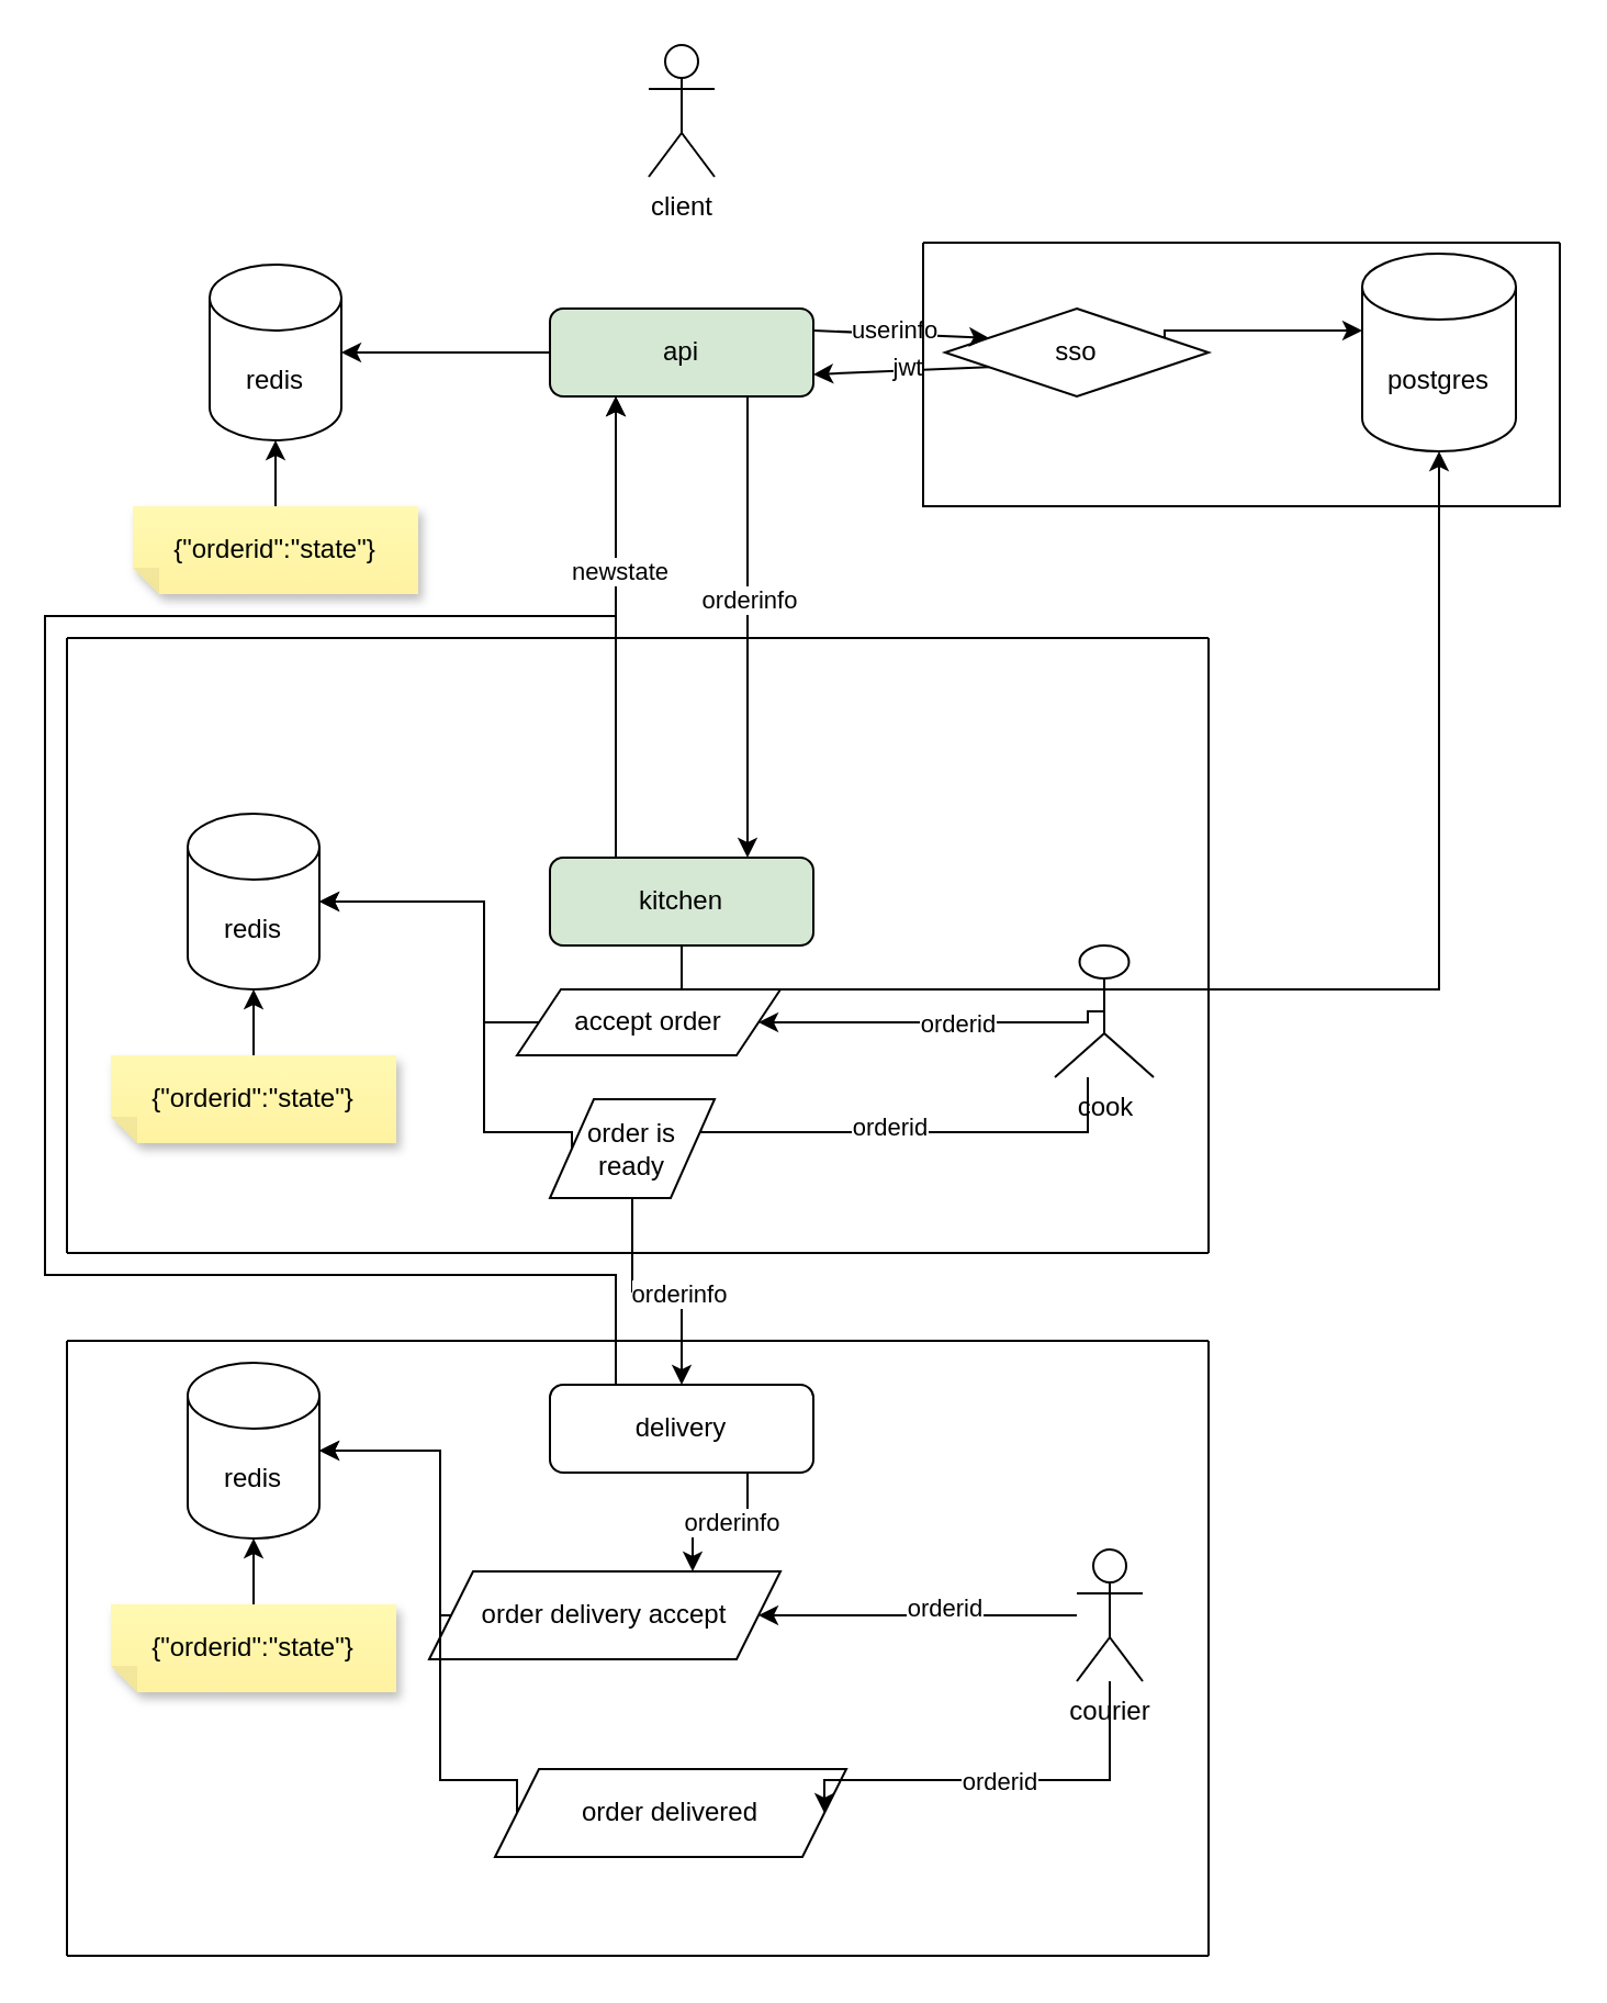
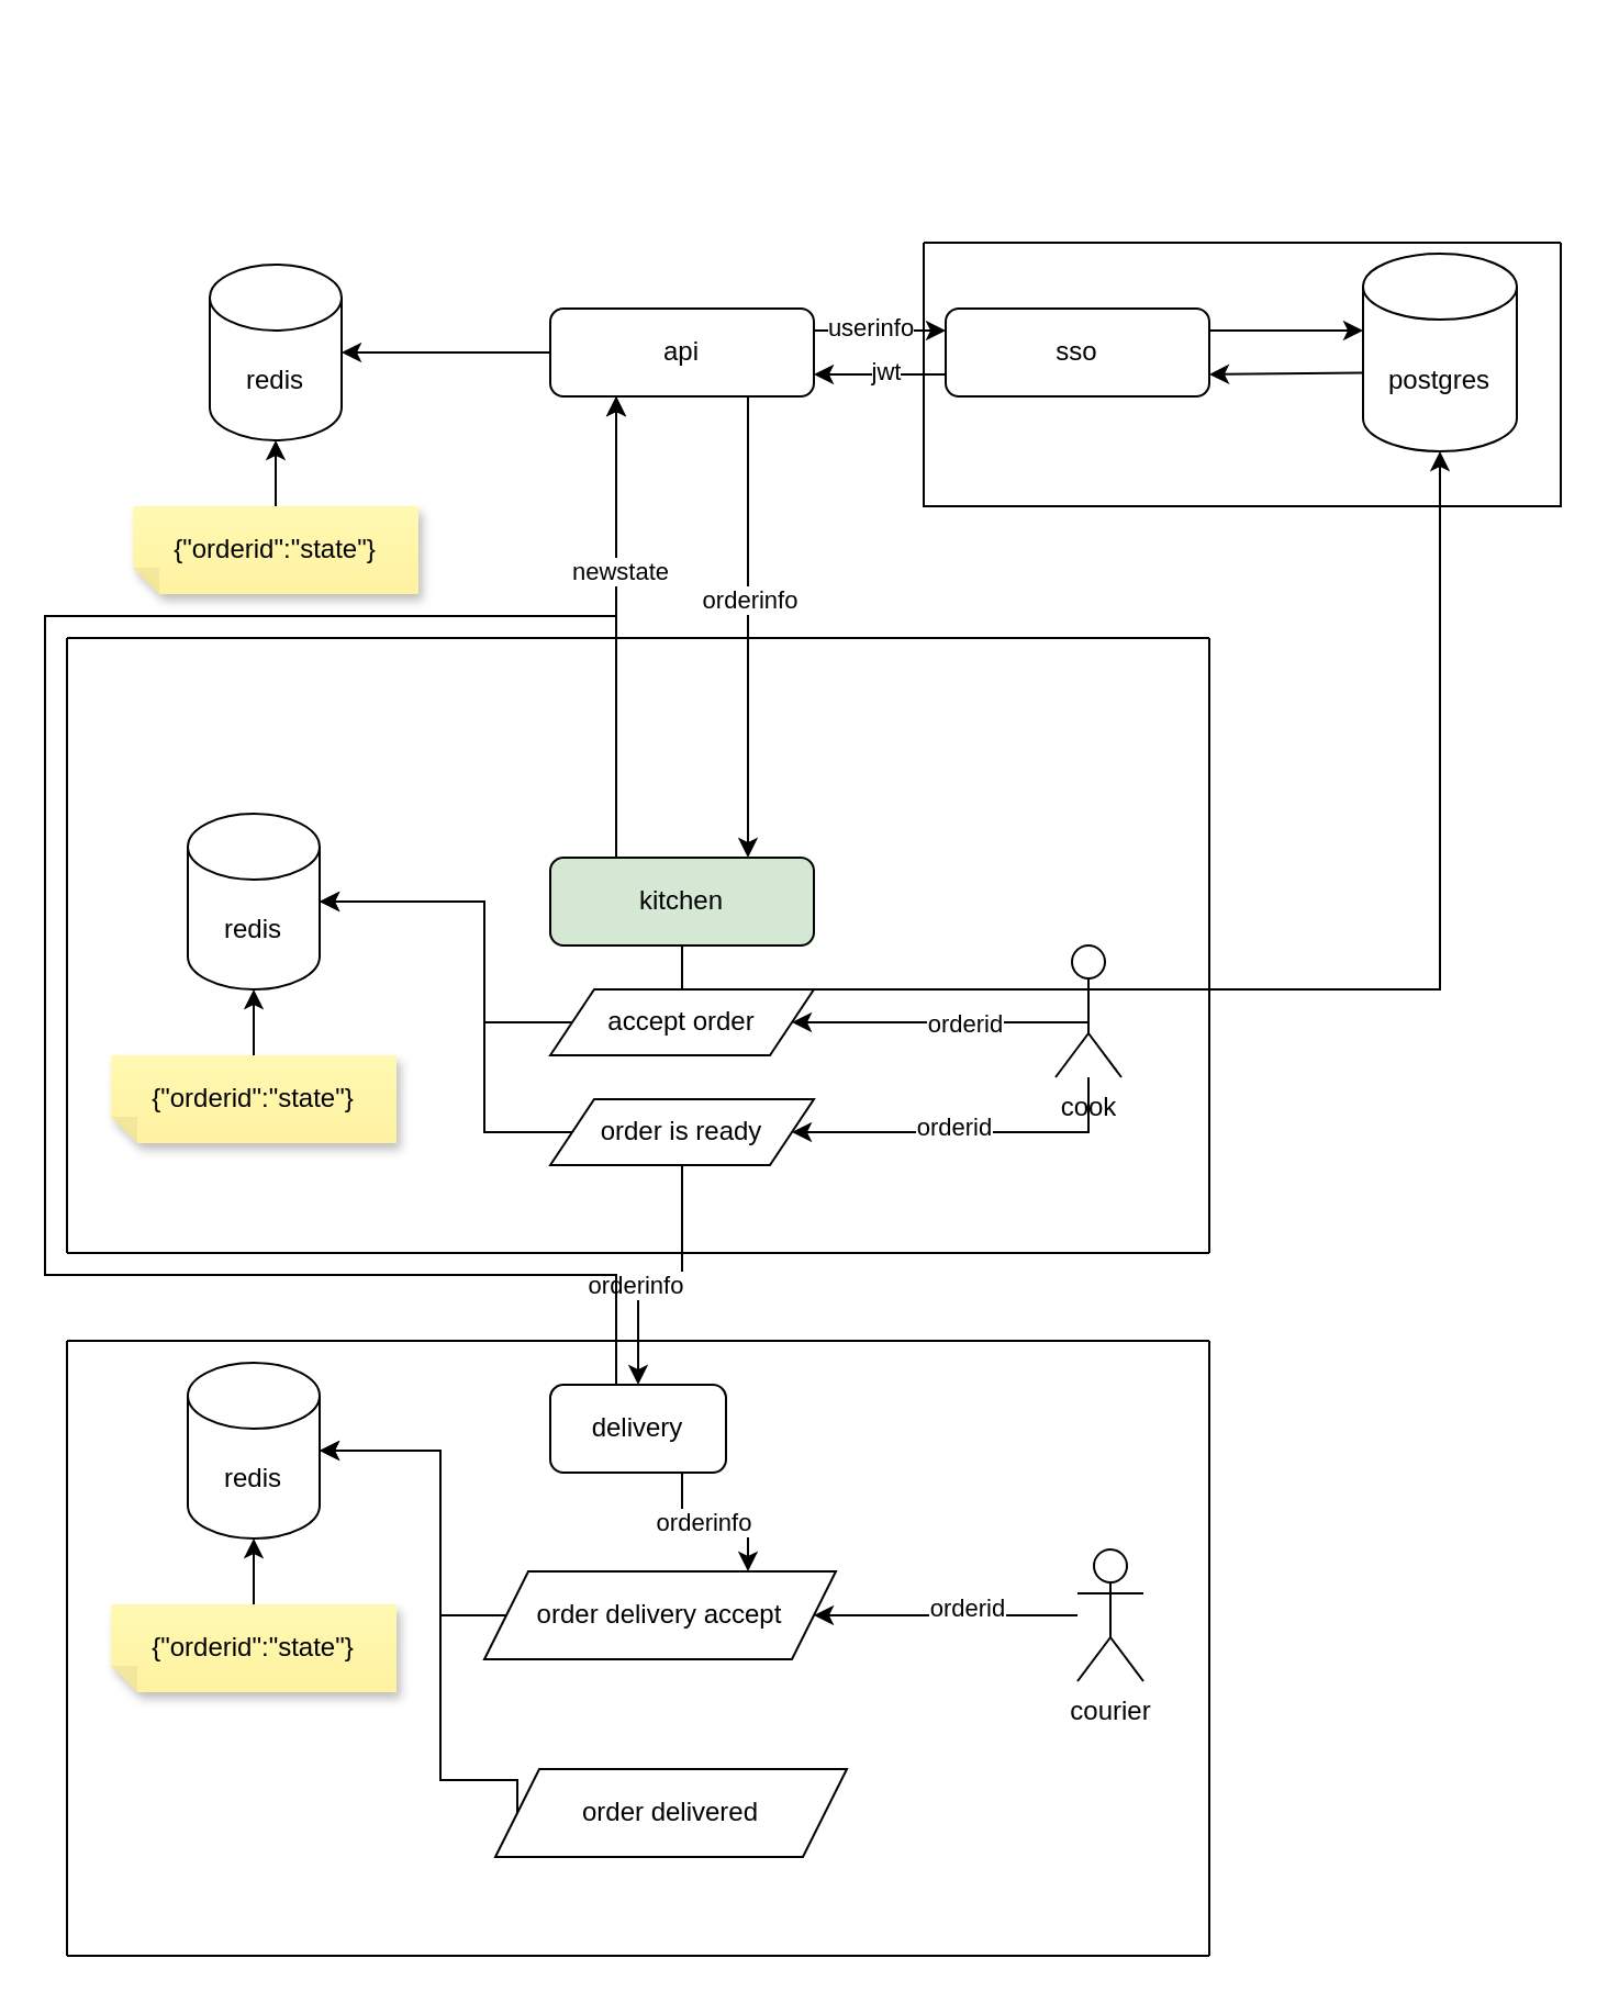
- <mxCell id="12" value="client" style="shape=umlActor;verticalLabelPosition=bottom;verticalAlign=top;html=1;outlineConnect=0;" vertex="1" parent="1"><mxGeometry x="295" y="20" width="30" height="60" as="geometry" /></mxCell>
- <mxCell id="2" value="api" style="rounded=1;whiteSpace=wrap;html=1;fillColor=#d5e8d4;" vertex="1" parent="1"><mxGeometry x="250" width="120" height="40" as="geometry" y="140" /></mxCell>
+ <mxCell id="2" value="api" style="rounded=1;whiteSpace=wrap;html=1;" vertex="1" parent="1"><mxGeometry x="250" width="120" height="40" as="geometry" y="140" /></mxCell>
- <mxCell id="3" value="sso" style="rhombus;whiteSpace=wrap;html=1;" vertex="1" parent="1"><mxGeometry x="430" width="120" height="40" as="geometry" y="140" /></mxCell>
+ <mxCell id="3" value="sso" style="rounded=1;whiteSpace=wrap;html=1;" vertex="1" parent="1"><mxGeometry x="430" width="120" height="40" as="geometry" y="140" /></mxCell>
+ <mxCell id="62" value="" style="endArrow=classic;html=1;rounded=0;exitX=-0.006;exitY=0.603;exitDx=0;exitDy=0;exitPerimeter=0;entryX=1;entryY=0.75;entryDx=0;entryDy=0;" edge="1" parent="1" source="60" target="3"><mxGeometry width="50" height="50" relative="1" as="geometry"><mxPoint x="530" y="200" as="sourcePoint" /><mxPoint x="580" y="150" as="targetPoint" /></mxGeometry></mxCell>
- <mxCell id="45" value="cook" style="shape=umlActor;verticalLabelPosition=bottom;verticalAlign=top;html=1;outlineConnect=0;" vertex="1" parent="1"><mxGeometry x="480" y="430" width="45" height="60" as="geometry" /></mxCell>
+ <mxCell id="45" value="cook" style="shape=umlActor;verticalLabelPosition=bottom;verticalAlign=top;html=1;outlineConnect=0;" vertex="1" parent="1"><mxGeometry x="480" y="430" width="30" height="60" as="geometry" /></mxCell>
- <mxCell id="57" value="accept order" style="shape=parallelogram;perimeter=parallelogramPerimeter;whiteSpace=wrap;html=1;fixedSize=1;" vertex="1" parent="51"><mxGeometry x="205" y="160" width="120" height="30" as="geometry" /></mxCell>
+ <mxCell id="57" value="accept order" style="shape=parallelogram;perimeter=parallelogramPerimeter;whiteSpace=wrap;html=1;fixedSize=1;" vertex="1" parent="51"><mxGeometry x="220" y="160" width="120" height="30" as="geometry" /></mxCell>
- <mxCell id="59" value="order is ready" style="shape=parallelogram;perimeter=parallelogramPerimeter;whiteSpace=wrap;html=1;fixedSize=1;" vertex="1" parent="51"><mxGeometry x="220" y="210" width="75" height="45" as="geometry" /></mxCell>
+ <mxCell id="59" value="order is ready" style="shape=parallelogram;perimeter=parallelogramPerimeter;whiteSpace=wrap;html=1;fixedSize=1;" vertex="1" parent="51"><mxGeometry x="220" y="210" width="120" height="30" as="geometry" /></mxCell>
- <mxCell id="25" value="delivery" style="rounded=1;whiteSpace=wrap;html=1;" vertex="1" parent="1"><mxGeometry x="250" y="630" width="120" height="40" as="geometry" /></mxCell>
+ <mxCell id="25" value="delivery" style="rounded=1;whiteSpace=wrap;html=1;" vertex="1" parent="1"><mxGeometry x="250" y="630" width="80" height="40" as="geometry" /></mxCell>
- <mxCell id="26" value="order delivery accept" style="shape=parallelogram;perimeter=parallelogramPerimeter;whiteSpace=wrap;html=1;fixedSize=1;" vertex="1" parent="1"><mxGeometry x="195" y="715" width="160" height="40" as="geometry" /></mxCell>
+ <mxCell id="26" value="order delivery accept" style="shape=parallelogram;perimeter=parallelogramPerimeter;whiteSpace=wrap;html=1;fixedSize=1;" vertex="1" parent="1"><mxGeometry x="220" y="715" width="160" height="40" as="geometry" /></mxCell>
- <mxCell id="38" style="edgeStyle=orthogonalEdgeStyle;rounded=0;orthogonalLoop=1;jettySize=auto;html=1;entryX=1;entryY=0.5;entryDx=0;entryDy=0;" edge="1" parent="1" source="40" target="34"><mxGeometry relative="1" as="geometry"><Array as="points"><mxPoint x="505" y="810" /></Array></mxGeometry></mxCell>
- <mxCell id="39" value="orderid" style="edgeLabel;html=1;align=center;verticalAlign=middle;resizable=0;points=[];" vertex="1" connectable="0" parent="38"><mxGeometry x="0.015" relative="1" as="geometry"><mxPoint as="offset" /></mxGeometry></mxCell>
